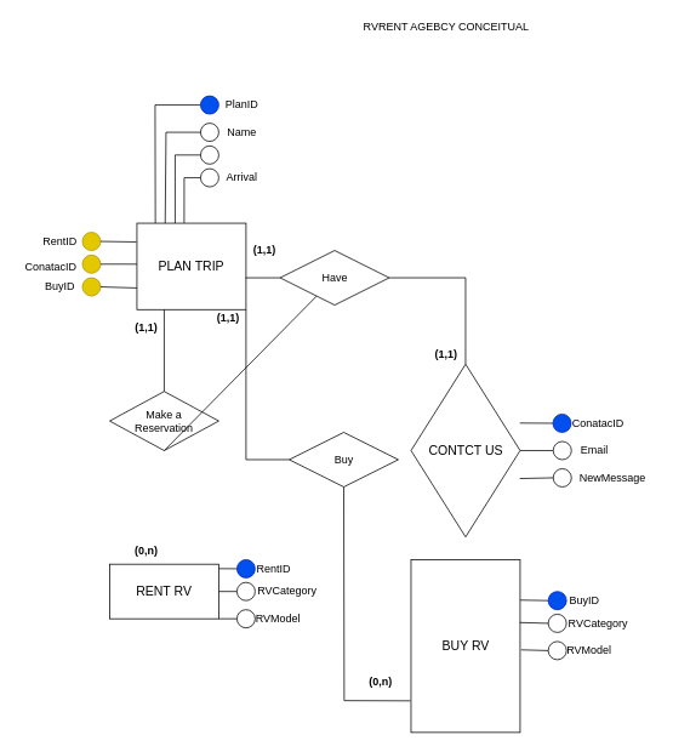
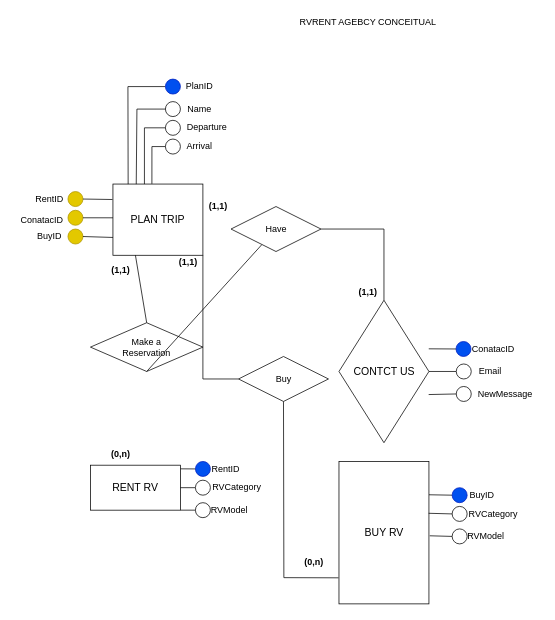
+ <mxCell id="49" value="Departure" style="text;html=1;align=center;verticalAlign=middle;resizable=0;points=[];autosize=1;strokeColor=none;fillColor=none;" parent="1" vertex="1"><mxGeometry x="240" y="160" width="70" height="20" as="geometry" /></mxCell>
- <mxCell id="58" value="" style="endArrow=none;html=1;rounded=0;entryX=0;entryY=0.5;entryDx=0;entryDy=0;exitX=0.994;exitY=0.632;exitDx=0;exitDy=0;exitPerimeter=0;" parent="1" source="2" target="57" edge="1"><mxGeometry relative="1" as="geometry"><mxPoint x="270" y="295" as="sourcePoint" /><mxPoint x="530" y="160" as="targetPoint" /></mxGeometry></mxCell>
- <mxCell id="13" value="Make a&lt;br&gt;Reservation" style="shape=rhombus;perimeter=rhombusPerimeter;whiteSpace=wrap;html=1;align=center;" parent="1" vertex="1"><mxGeometry x="120" y="430" width="120" height="65" as="geometry" /></mxCell>
+ <mxCell id="13" value="Make a&lt;br&gt;Reservation" style="shape=rhombus;perimeter=rhombusPerimeter;whiteSpace=wrap;html=1;align=center;" parent="1" vertex="1"><mxGeometry x="120" y="430" width="150" height="65" as="geometry" /></mxCell>
